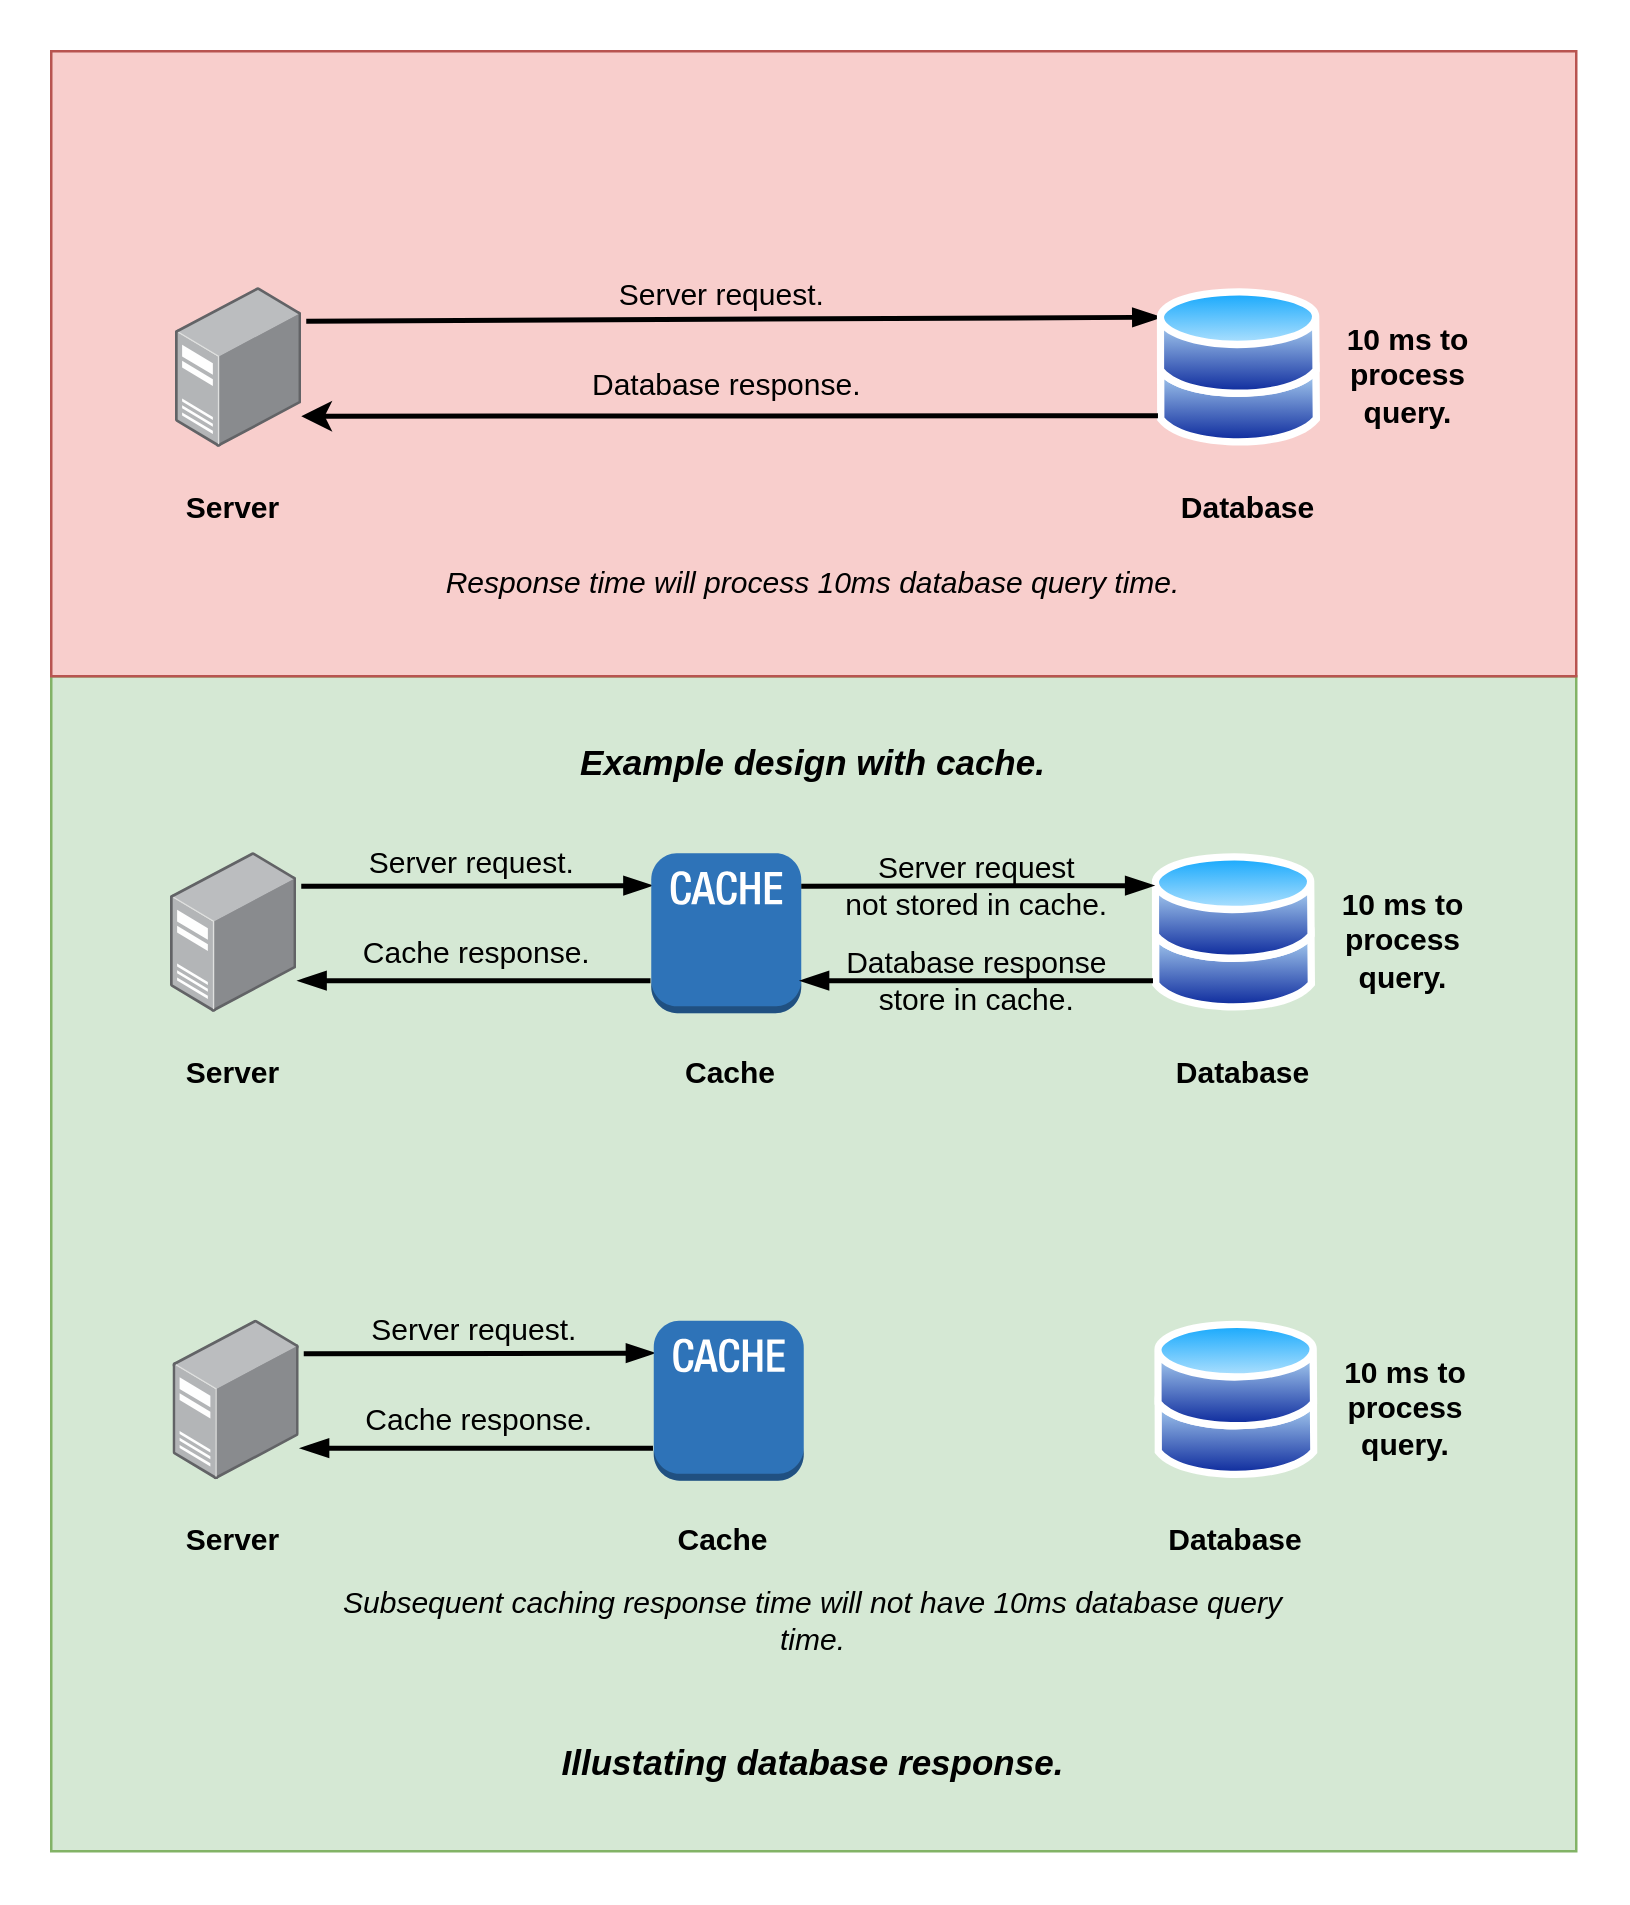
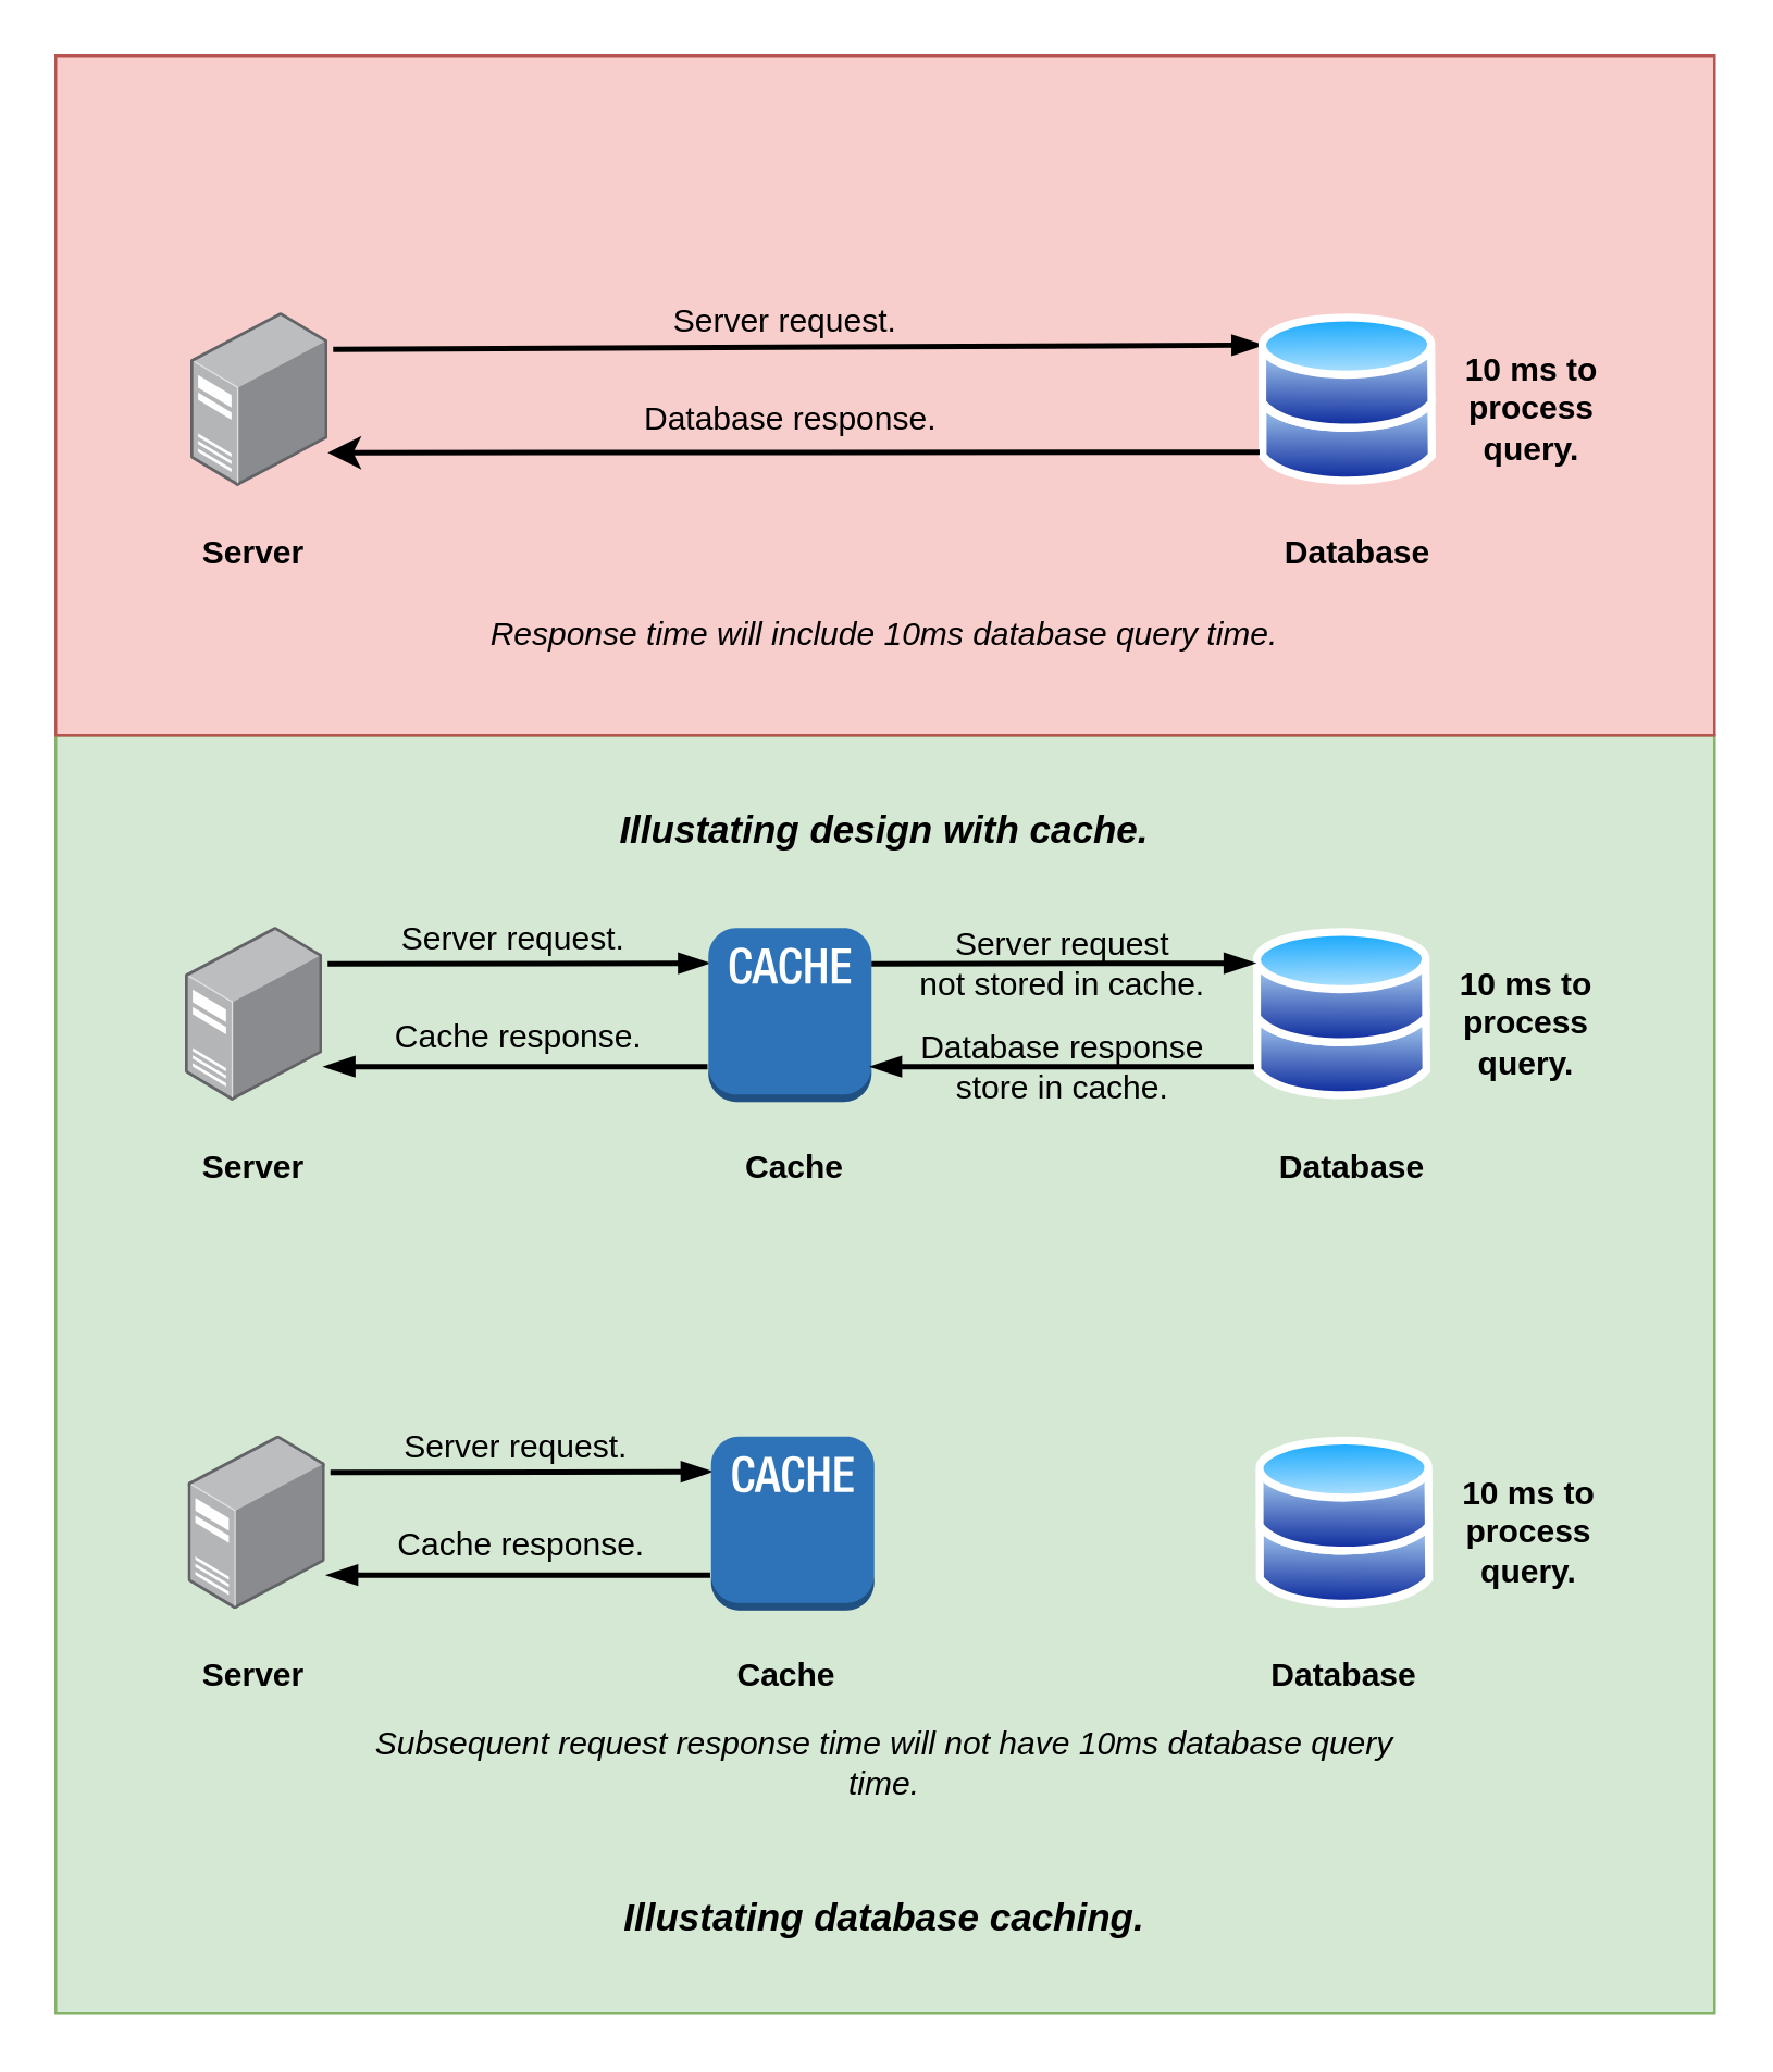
- <mxCell id="29" value="Response time will process 10ms database query time." style="text;html=1;strokeColor=none;fillColor=none;align=center;verticalAlign=middle;whiteSpace=wrap;rounded=0;fontStyle=2" vertex="1" parent="1"><mxGeometry x="155" y="217.5" width="340" height="30" as="geometry" /></mxCell>
+ <mxCell id="29" value="Response time will include 10ms database query time." style="text;html=1;strokeColor=none;fillColor=none;align=center;verticalAlign=middle;whiteSpace=wrap;rounded=0;fontStyle=2" vertex="1" parent="1"><mxGeometry x="155" y="217.5" width="340" height="30" as="geometry" /></mxCell>
- <mxCell id="34" value="&lt;i&gt;&lt;b&gt;&lt;font style=&quot;font-size: 14px;&quot;&gt;Example design with cache.&lt;/font&gt;&lt;/b&gt;&lt;/i&gt;" style="text;html=1;strokeColor=none;fillColor=none;align=center;verticalAlign=middle;whiteSpace=wrap;rounded=0;" vertex="1" parent="1"><mxGeometry x="100" y="290" width="450" height="30" as="geometry" /></mxCell>
+ <mxCell id="34" value="&lt;i&gt;&lt;b&gt;&lt;font style=&quot;font-size: 14px;&quot;&gt;Illustating design with cache.&lt;/font&gt;&lt;/b&gt;&lt;/i&gt;" style="text;html=1;strokeColor=none;fillColor=none;align=center;verticalAlign=middle;whiteSpace=wrap;rounded=0;" vertex="1" parent="1"><mxGeometry x="100" y="290" width="450" height="30" as="geometry" /></mxCell>
- <mxCell id="30" value="Subsequent caching response time will not have 10ms database query time." style="text;html=1;strokeColor=none;fillColor=none;align=center;verticalAlign=middle;whiteSpace=wrap;rounded=0;fontStyle=2" vertex="1" parent="1"><mxGeometry x="130" y="632.5" width="390" height="30" as="geometry" /></mxCell>
+ <mxCell id="30" value="Subsequent request response time will not have 10ms database query time." style="text;html=1;strokeColor=none;fillColor=none;align=center;verticalAlign=middle;whiteSpace=wrap;rounded=0;fontStyle=2" vertex="1" parent="1"><mxGeometry x="130" y="632.5" width="390" height="30" as="geometry" /></mxCell>
- <mxCell id="33" value="&lt;i&gt;&lt;b&gt;&lt;font style=&quot;font-size: 14px;&quot;&gt;Illustating database response.&lt;/font&gt;&lt;/b&gt;&lt;/i&gt;" style="text;html=1;strokeColor=none;fillColor=none;align=center;verticalAlign=middle;whiteSpace=wrap;rounded=0;" vertex="1" parent="1"><mxGeometry x="100" y="690" width="450" height="30" as="geometry" /></mxCell>
+ <mxCell id="33" value="&lt;i&gt;&lt;b&gt;&lt;font style=&quot;font-size: 14px;&quot;&gt;Illustating database caching.&lt;/font&gt;&lt;/b&gt;&lt;/i&gt;" style="text;html=1;strokeColor=none;fillColor=none;align=center;verticalAlign=middle;whiteSpace=wrap;rounded=0;" vertex="1" parent="1"><mxGeometry x="100" y="690" width="450" height="30" as="geometry" /></mxCell>
